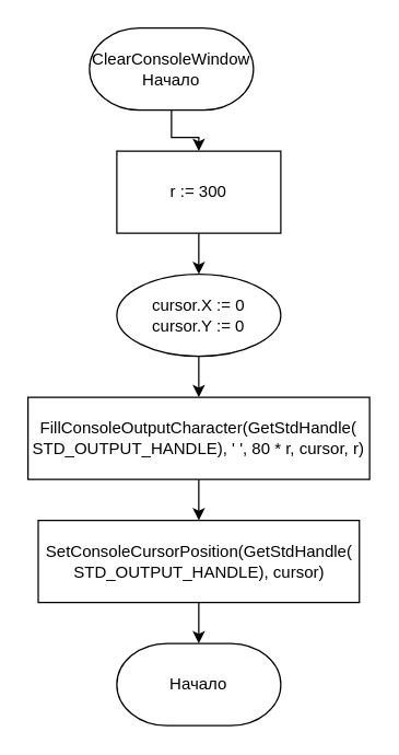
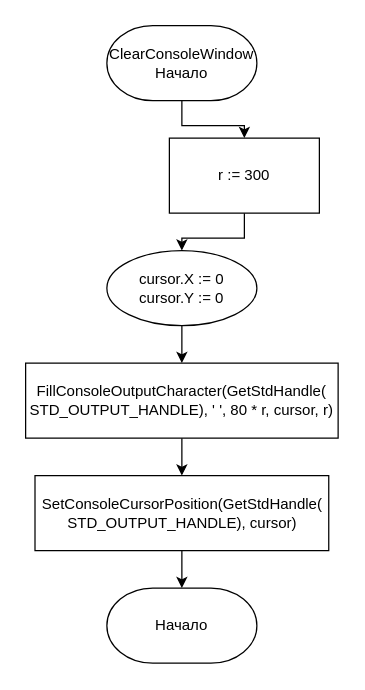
- <mxCell id="3" value="ClearConsoleWindow&lt;br&gt;Начало" style="strokeWidth=1;html=1;shape=mxgraph.flowchart.terminator;whiteSpace=wrap;" vertex="1" parent="1"><mxGeometry x="65" y="20" width="120" height="60" as="geometry" /></mxCell>
+ <mxCell id="3" value="ClearConsoleWindow&lt;br&gt;Начало" style="strokeWidth=1;html=1;shape=mxgraph.flowchart.terminator;whiteSpace=wrap;" vertex="1" parent="1"><mxGeometry x="85" y="20" width="120" height="60" as="geometry" /></mxCell>
- <mxCell id="5" value="r := 300" style="whiteSpace=wrap;html=1;strokeWidth=1;" vertex="1" parent="1"><mxGeometry x="85" y="110" width="120" height="60" as="geometry" /></mxCell>
+ <mxCell id="5" value="r := 300" style="whiteSpace=wrap;html=1;strokeWidth=1;" vertex="1" parent="1"><mxGeometry x="135" y="110" width="120" height="60" as="geometry" /></mxCell>
